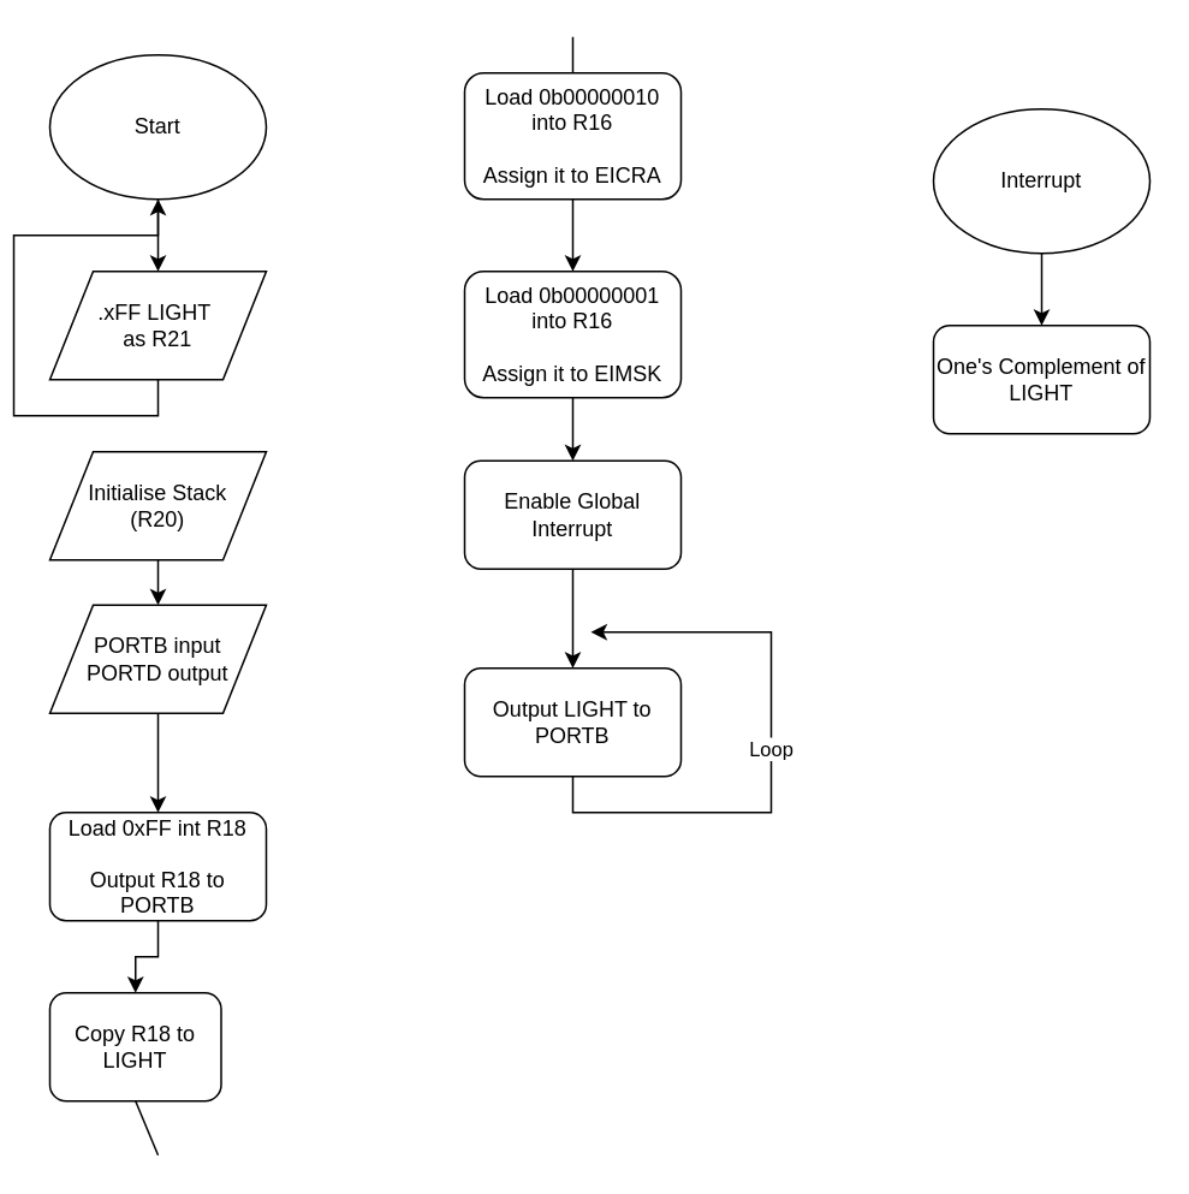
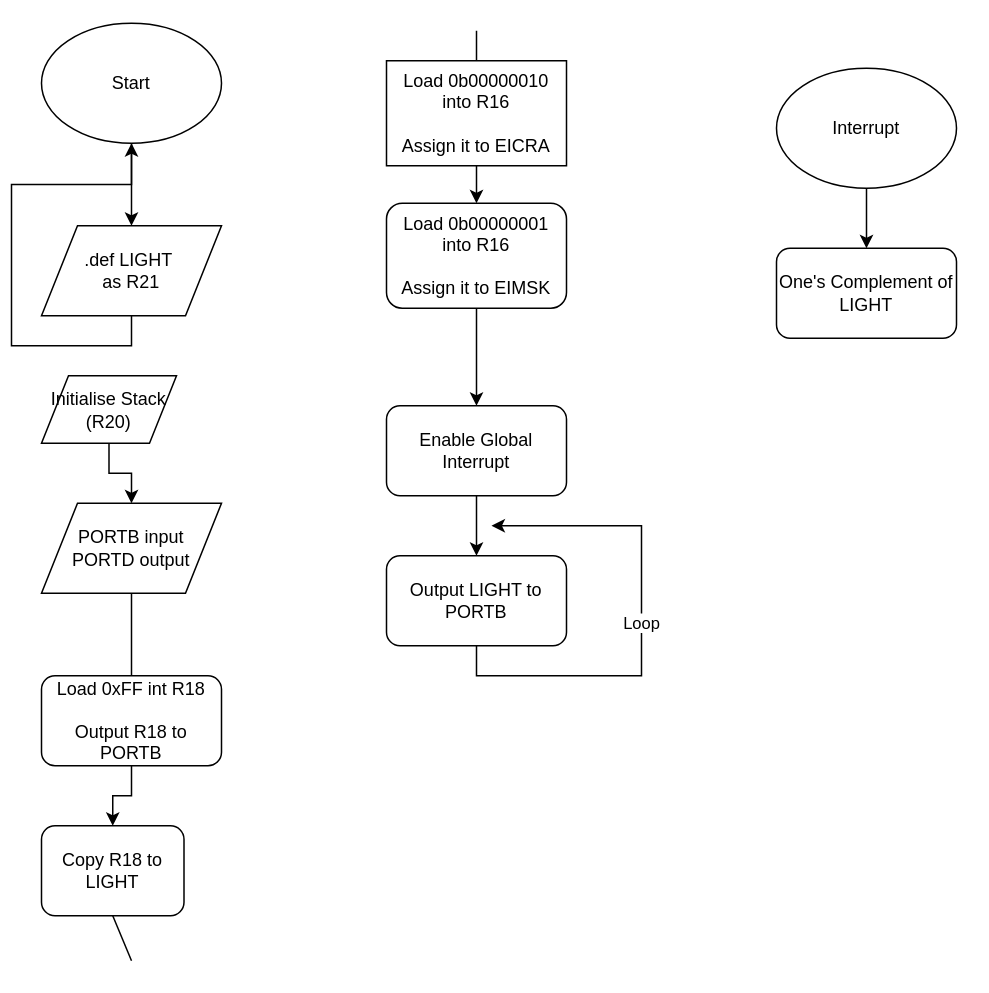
- <mxCell id="2" value="Start" style="ellipse;whiteSpace=wrap;html=1;" vertex="1" parent="1"><mxGeometry x="20" y="30" width="120" height="80" as="geometry" /></mxCell>
+ <mxCell id="2" value="Start" style="ellipse;whiteSpace=wrap;html=1;" vertex="1" parent="1"><mxGeometry x="20" y="15" width="120" height="80" as="geometry" /></mxCell>
- <mxCell id="9" value="Load 0b00000010 into R16&lt;br&gt;&lt;br&gt;Assign it to EICRA" style="rounded=1;whiteSpace=wrap;html=1;" vertex="1" parent="1"><mxGeometry x="250" y="40" width="120" height="70" as="geometry" /></mxCell>
+ <mxCell id="9" value="Load 0b00000010 into R16&lt;br&gt;&lt;br&gt;Assign it to EICRA" style="whiteSpace=wrap;html=1;rounded=0;" vertex="1" parent="1"><mxGeometry x="250" y="40" width="120" height="70" as="geometry" /></mxCell>
- <mxCell id="22" value="Interrupt" style="ellipse;whiteSpace=wrap;html=1;" vertex="1" parent="1"><mxGeometry x="510" y="60" width="120" height="80" as="geometry" /></mxCell>
+ <mxCell id="22" value="Interrupt" style="ellipse;whiteSpace=wrap;html=1;" vertex="1" parent="1"><mxGeometry x="510" y="45" width="120" height="80" as="geometry" /></mxCell>
- <mxCell id="15" value=".xFF LIGHT&amp;nbsp;&lt;br&gt;as R21" style="shape=parallelogram;perimeter=parallelogramPerimeter;whiteSpace=wrap;html=1;" vertex="1" parent="1"><mxGeometry x="20" y="150" width="120" height="60" as="geometry" /></mxCell>
+ <mxCell id="15" value=".def LIGHT&amp;nbsp;&lt;br&gt;as R21" style="shape=parallelogram;perimeter=parallelogramPerimeter;whiteSpace=wrap;html=1;" vertex="1" parent="1"><mxGeometry x="20" y="150" width="120" height="60" as="geometry" /></mxCell>
- <mxCell id="11" value="Load 0b00000001 into R16&lt;br&gt;&lt;br&gt;Assign it to EIMSK" style="rounded=1;whiteSpace=wrap;html=1;" vertex="1" parent="1"><mxGeometry x="250" y="150" width="120" height="70" as="geometry" /></mxCell>
+ <mxCell id="11" value="Load 0b00000001 into R16&lt;br&gt;&lt;br&gt;Assign it to EIMSK" style="rounded=1;whiteSpace=wrap;html=1;" vertex="1" parent="1"><mxGeometry x="250" y="135" width="120" height="70" as="geometry" /></mxCell>
- <mxCell id="23" value="One's Complement of LIGHT" style="rounded=1;whiteSpace=wrap;html=1;" vertex="1" parent="1"><mxGeometry x="510" y="180" width="120" height="60" as="geometry" /></mxCell>
+ <mxCell id="23" value="One's Complement of LIGHT" style="rounded=1;whiteSpace=wrap;html=1;" vertex="1" parent="1"><mxGeometry x="510" y="165" width="120" height="60" as="geometry" /></mxCell>
- <mxCell id="4" value="Initialise Stack&lt;br&gt;(R20)" style="shape=parallelogram;perimeter=parallelogramPerimeter;whiteSpace=wrap;html=1;" vertex="1" parent="1"><mxGeometry x="20" y="250" width="120" height="60" as="geometry" /></mxCell>
+ <mxCell id="4" value="Initialise Stack&lt;br&gt;(R20)" style="shape=parallelogram;perimeter=parallelogramPerimeter;whiteSpace=wrap;html=1;" vertex="1" parent="1"><mxGeometry x="20" y="250" width="90" height="45" as="geometry" /></mxCell>
- <mxCell id="13" value="Enable Global Interrupt" style="rounded=1;whiteSpace=wrap;html=1;" vertex="1" parent="1"><mxGeometry x="250" y="255" width="120" height="60" as="geometry" /></mxCell>
+ <mxCell id="13" value="Enable Global Interrupt" style="rounded=1;whiteSpace=wrap;html=1;" vertex="1" parent="1"><mxGeometry x="250" y="270" width="120" height="60" as="geometry" /></mxCell>
- <mxCell id="6" style="edgeStyle=orthogonalEdgeStyle;rounded=0;orthogonalLoop=1;jettySize=auto;html=1;exitX=0.5;exitY=1;exitDx=0;exitDy=0;entryX=0.5;entryY=0;entryDx=0;entryDy=0;" edge="1" parent="1" source="7" target="18"><mxGeometry relative="1" as="geometry" /></mxCell>
+ <mxCell id="6" style="edgeStyle=orthogonalEdgeStyle;rounded=0;orthogonalLoop=1;jettySize=auto;html=1;exitX=0.5;exitY=1;exitDx=0;exitDy=0;entryX=0.5;entryY=0;entryDx=0;entryDy=0;endArrow=none;" edge="1" parent="1" source="7" target="18"><mxGeometry relative="1" as="geometry" /></mxCell>
